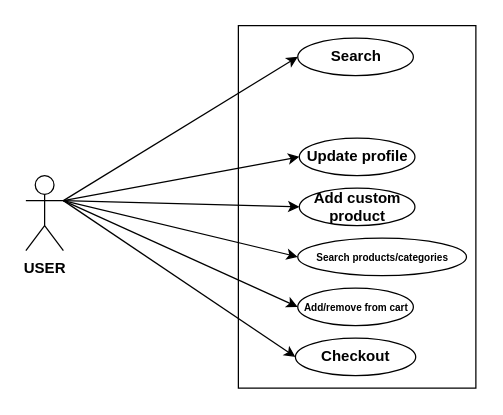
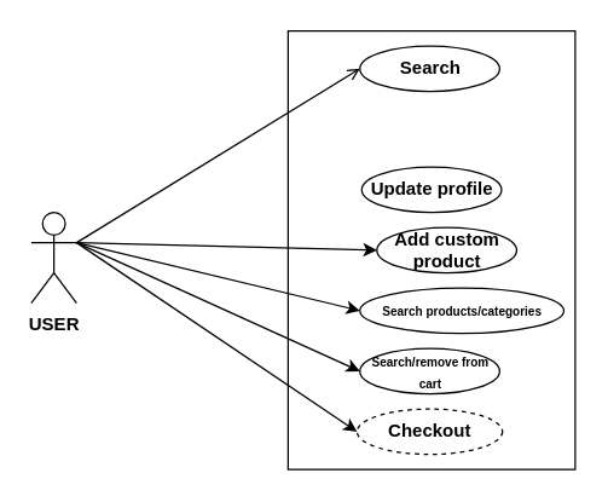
- <mxCell id="9" value="" style="endArrow=classic;html=1;rounded=0;exitX=1;exitY=0.333;exitDx=0;exitDy=0;exitPerimeter=0;entryX=0;entryY=0.5;entryDx=0;entryDy=0;" edge="1" parent="1" source="2" target="4"><mxGeometry width="50" height="50" relative="1" as="geometry"><mxPoint x="290" y="170" as="sourcePoint" /><mxPoint x="340" y="120" as="targetPoint" /></mxGeometry></mxCell>
+ <mxCell id="9" value="" style="endArrow=open;html=1;rounded=0;exitX=1;exitY=0.333;exitDx=0;exitDy=0;exitPerimeter=0;entryX=0;entryY=0.5;entryDx=0;entryDy=0;" edge="1" parent="1" source="2" target="4"><mxGeometry width="50" height="50" relative="1" as="geometry"><mxPoint x="290" y="170" as="sourcePoint" /><mxPoint x="340" y="120" as="targetPoint" /></mxGeometry></mxCell>
- <mxCell id="10" value="" style="endArrow=classic;html=1;rounded=0;exitX=1;exitY=0.333;exitDx=0;exitDy=0;exitPerimeter=0;entryX=0;entryY=0.5;entryDx=0;entryDy=0;" edge="1" parent="1" source="2" target="5"><mxGeometry width="50" height="50" relative="1" as="geometry"><mxPoint x="290" y="170" as="sourcePoint" /><mxPoint x="340" y="120" as="targetPoint" /></mxGeometry></mxCell>
- <mxCell id="6" value="&lt;b&gt;Add custom product&lt;/b&gt;" style="ellipse;whiteSpace=wrap;html=1;" vertex="1" parent="1"><mxGeometry x="238.75" y="150" width="92.5" height="30" as="geometry" /></mxCell>
+ <mxCell id="6" value="&lt;b&gt;Add custom product&lt;/b&gt;" style="ellipse;whiteSpace=wrap;html=1;" vertex="1" parent="1"><mxGeometry x="248.75" y="150" width="92.5" height="30" as="geometry" /></mxCell>
- <mxCell id="8" value="&lt;font size=&quot;1&quot;&gt;&lt;b style=&quot;font-size: 8px;&quot;&gt;Add/remove from cart&lt;/b&gt;&lt;/font&gt;" style="ellipse;whiteSpace=wrap;html=1;" vertex="1" parent="1"><mxGeometry x="237.5" y="230" width="92.5" height="30" as="geometry" /></mxCell>
+ <mxCell id="8" value="&lt;font size=&quot;1&quot;&gt;&lt;b style=&quot;font-size: 8px;&quot;&gt;Search/remove from cart&lt;/b&gt;&lt;/font&gt;" style="ellipse;whiteSpace=wrap;html=1;" vertex="1" parent="1"><mxGeometry x="237.5" y="230" width="92.5" height="30" as="geometry" /></mxCell>
- <mxCell id="14" value="&lt;b&gt;Checkout&lt;/b&gt;" style="ellipse;whiteSpace=wrap;html=1;" vertex="1" parent="1"><mxGeometry x="235.63" y="270" width="96.25" height="30" as="geometry" /></mxCell>
+ <mxCell id="14" value="&lt;b&gt;Checkout&lt;/b&gt;" style="ellipse;whiteSpace=wrap;html=1;dashed=1;" vertex="1" parent="1"><mxGeometry x="235.63" y="270" width="96.25" height="30" as="geometry" /></mxCell>
